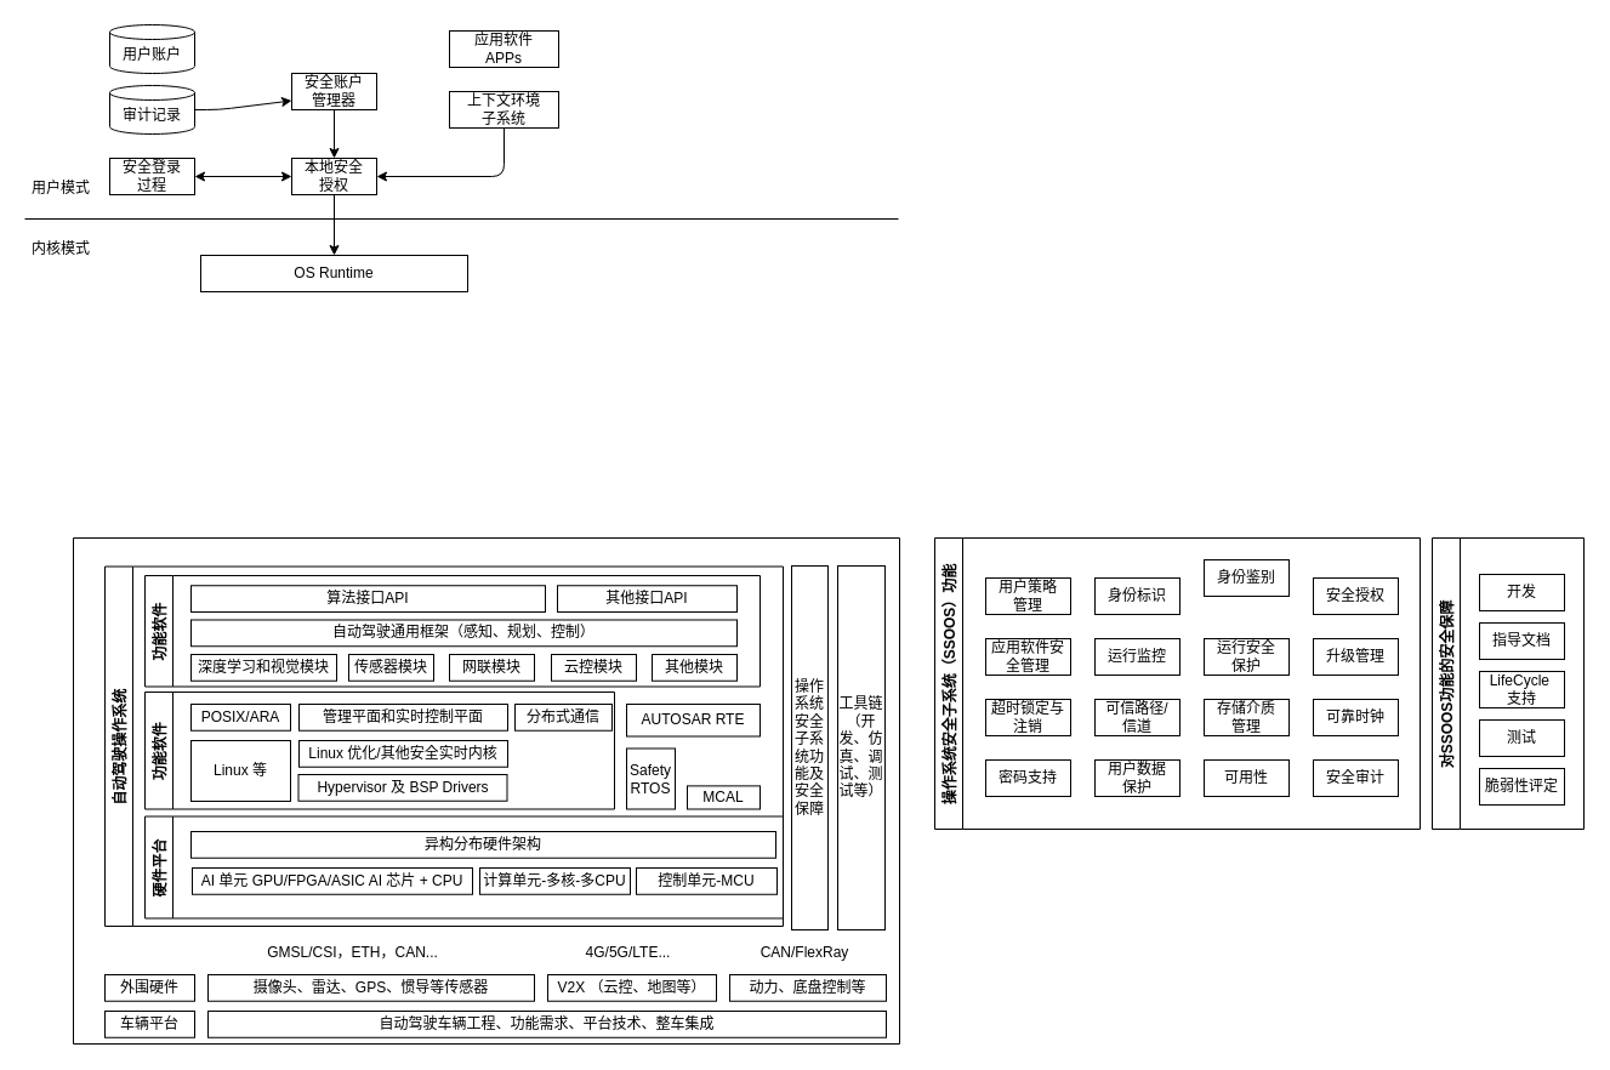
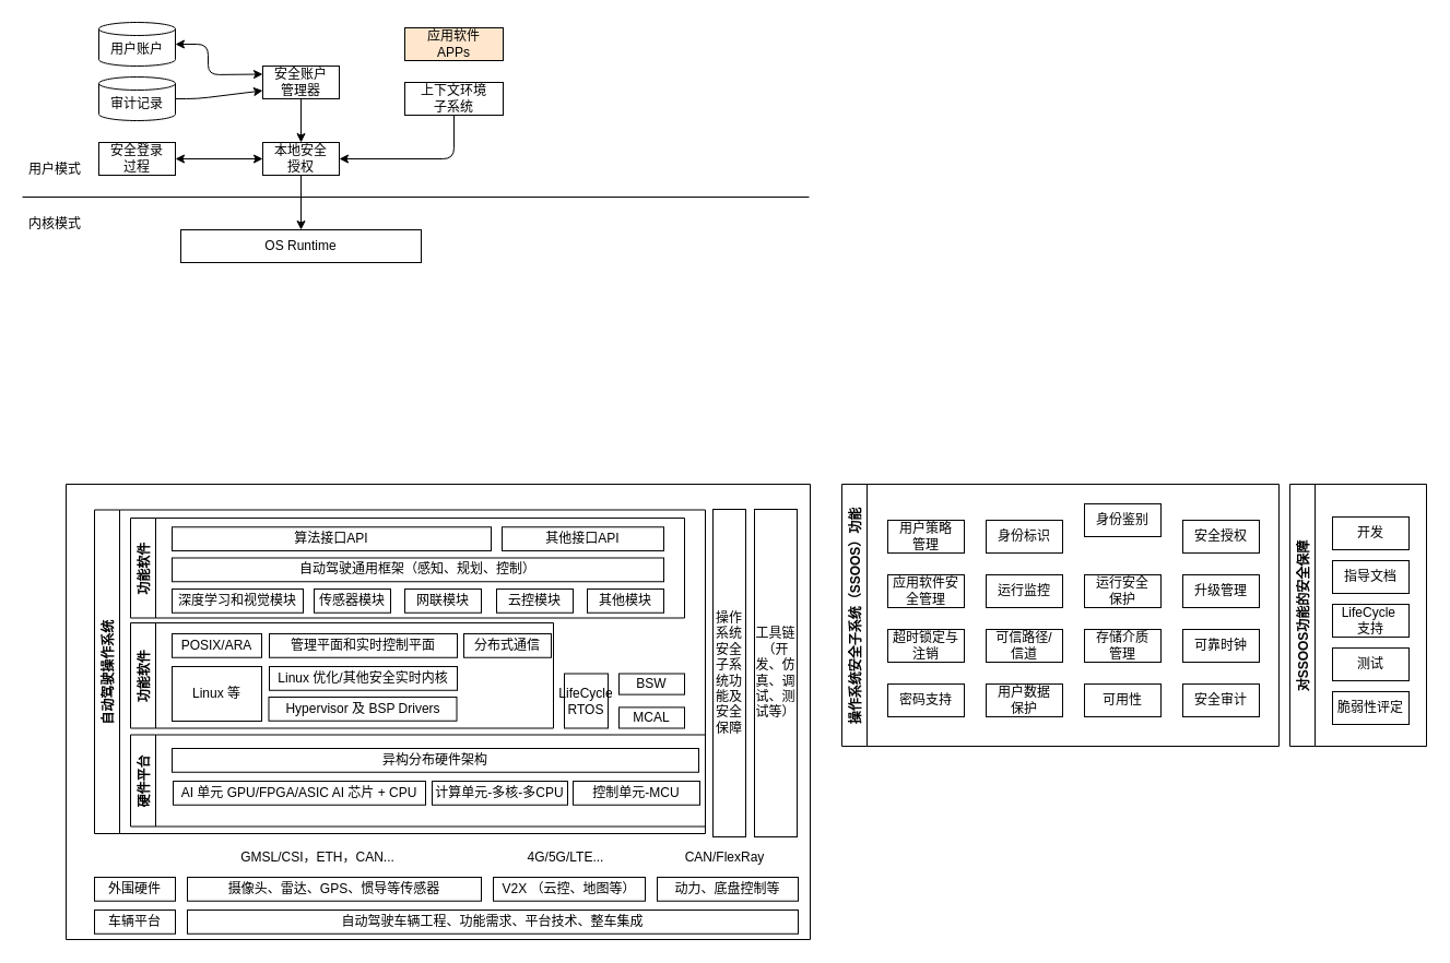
- <mxCell id="11" value="应用软件&lt;br&gt;APPs" style="rounded=0;whiteSpace=wrap;html=1;" vertex="1" parent="1"><mxGeometry x="370" y="25" width="90" height="30" as="geometry" /></mxCell>
+ <mxCell id="11" value="应用软件&lt;br&gt;APPs" style="rounded=0;whiteSpace=wrap;html=1;fillColor=#ffe6cc;" vertex="1" parent="1"><mxGeometry x="370" y="25" width="90" height="30" as="geometry" /></mxCell>
+ <mxCell id="18" value="" style="endArrow=classic;startArrow=classic;html=1;exitX=1;exitY=0.5;exitDx=0;exitDy=0;exitPerimeter=0;entryX=0;entryY=0.25;entryDx=0;entryDy=0;" edge="1" parent="1" source="3" target="8"><mxGeometry width="50" height="50" relative="1" as="geometry"><mxPoint x="250" y="80" as="sourcePoint" /><mxPoint x="300" y="30" as="targetPoint" /><Array as="points"><mxPoint x="190" y="40" /><mxPoint x="190" y="68" /></Array></mxGeometry></mxCell>
- <mxCell id="60" value="AUTOSAR RTE" style="rounded=0;whiteSpace=wrap;html=1;" vertex="1" parent="43"><mxGeometry x="430" y="113.5" width="110" height="26.5" as="geometry" /></mxCell>
+ <mxCell id="62" value="BSW" style="rounded=0;whiteSpace=wrap;html=1;" vertex="1" parent="43"><mxGeometry x="480" y="150" width="60" height="19.12" as="geometry" /></mxCell>
- <mxCell id="61" value="Safety RTOS" style="rounded=0;whiteSpace=wrap;html=1;" vertex="1" parent="43"><mxGeometry x="430" y="150" width="40" height="50" as="geometry" /></mxCell>
+ <mxCell id="61" value="LifeCycle RTOS" style="rounded=0;whiteSpace=wrap;html=1;" vertex="1" parent="43"><mxGeometry x="430" y="150" width="40" height="50" as="geometry" /></mxCell>
